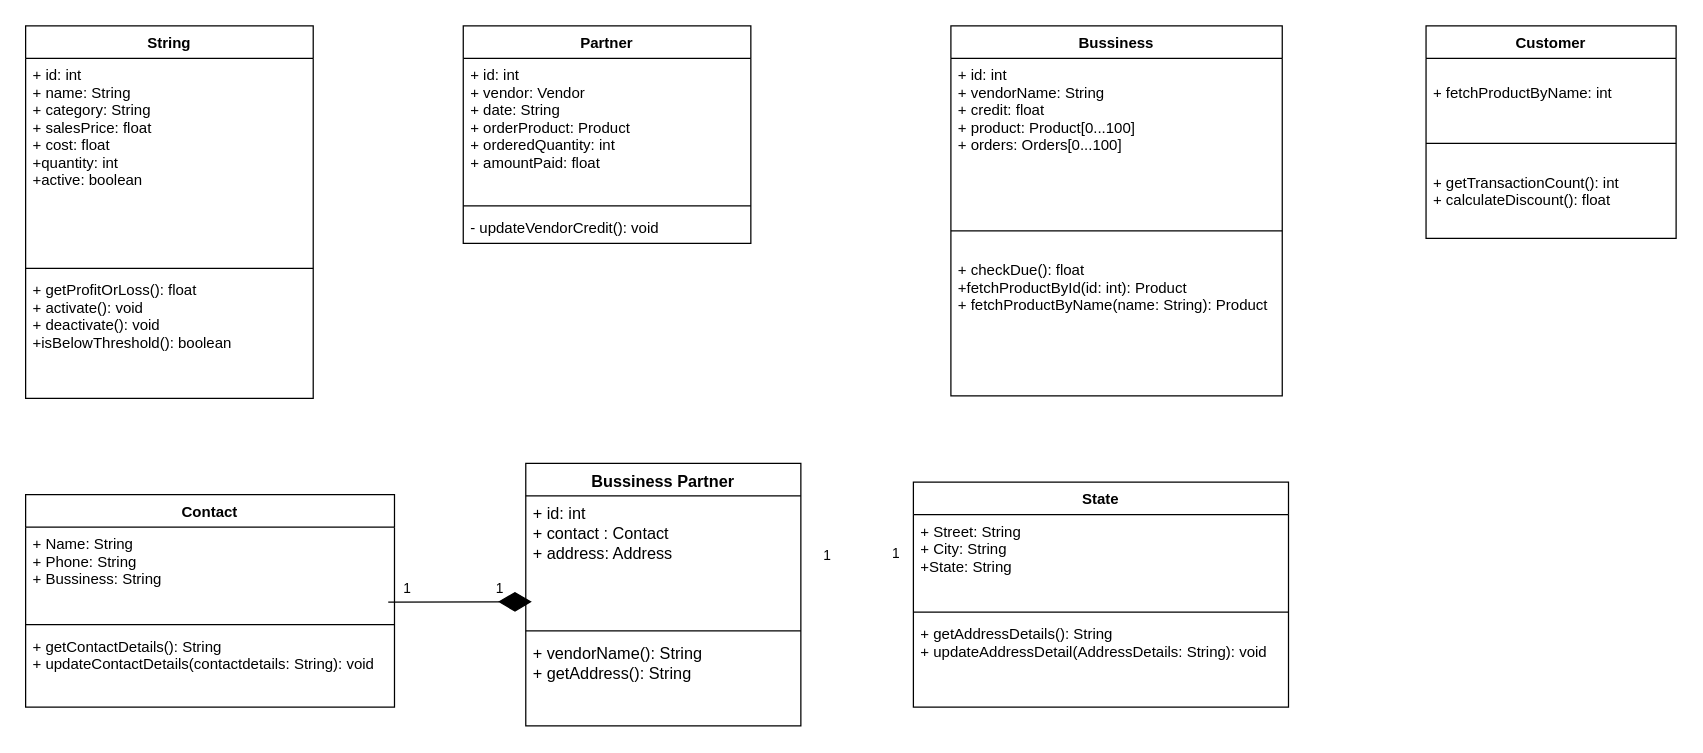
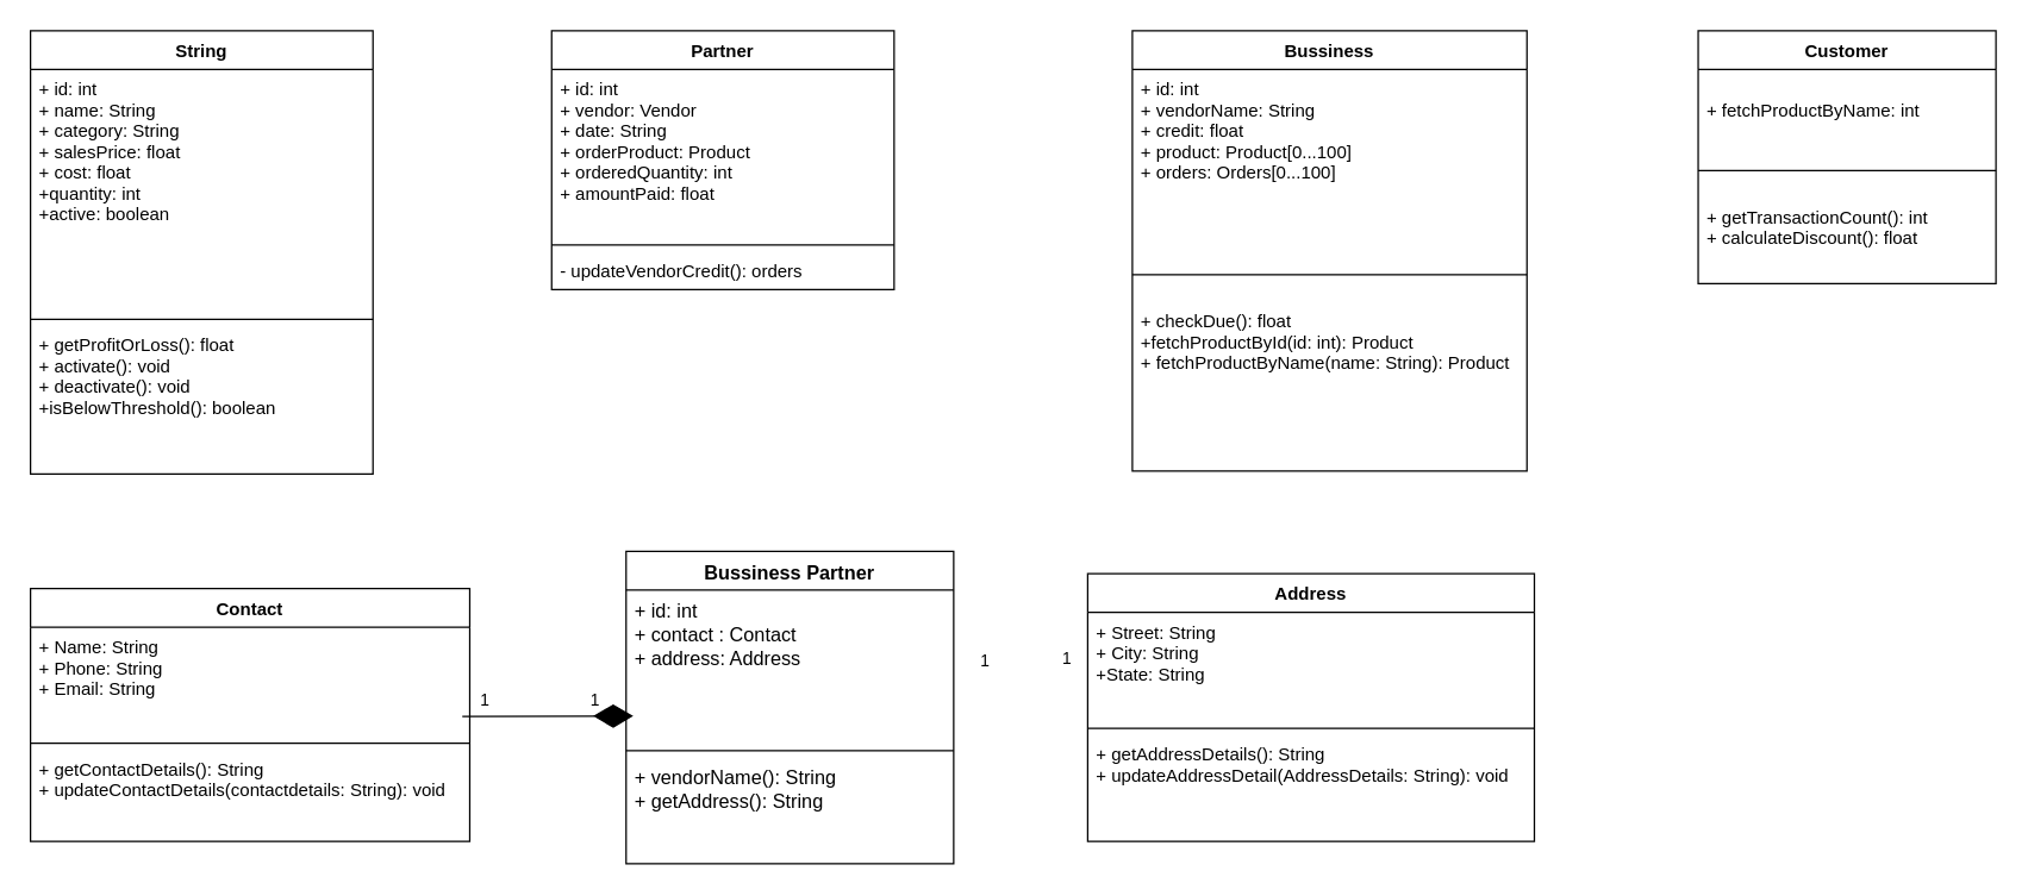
- <mxCell id="9" value="- updateVendorCredit(): void" style="text;strokeColor=none;fillColor=none;align=left;verticalAlign=top;spacingLeft=4;spacingRight=4;overflow=hidden;rotatable=0;points=[[0,0.5],[1,0.5]];portConstraint=eastwest;" parent="6" vertex="1"><mxGeometry y="148" width="230" height="26" as="geometry" /></mxCell>
+ <mxCell id="9" value="- updateVendorCredit(): orders" style="text;strokeColor=none;fillColor=none;align=left;verticalAlign=top;spacingLeft=4;spacingRight=4;overflow=hidden;rotatable=0;points=[[0,0.5],[1,0.5]];portConstraint=eastwest;" parent="6" vertex="1"><mxGeometry y="148" width="230" height="26" as="geometry" /></mxCell>
- <mxCell id="22" value="State" style="swimlane;fontStyle=1;align=center;verticalAlign=top;childLayout=stackLayout;horizontal=1;startSize=26;horizontalStack=0;resizeParent=1;resizeParentMax=0;resizeLast=0;collapsible=1;marginBottom=0;" vertex="1" parent="1"><mxGeometry x="730" y="385" width="300" height="180" as="geometry" /></mxCell>
+ <mxCell id="22" value="Address" style="swimlane;fontStyle=1;align=center;verticalAlign=top;childLayout=stackLayout;horizontal=1;startSize=26;horizontalStack=0;resizeParent=1;resizeParentMax=0;resizeLast=0;collapsible=1;marginBottom=0;" vertex="1" parent="1"><mxGeometry x="730" y="385" width="300" height="180" as="geometry" /></mxCell>
- <mxCell id="27" value="+ Name: String&#10;+ Phone: String&#10;+ Bussiness: String" style="text;strokeColor=none;fillColor=none;align=left;verticalAlign=top;spacingLeft=4;spacingRight=4;overflow=hidden;rotatable=0;points=[[0,0.5],[1,0.5]];portConstraint=eastwest;" vertex="1" parent="26"><mxGeometry y="26" width="295" height="74" as="geometry" /></mxCell>
+ <mxCell id="27" value="+ Name: String&#10;+ Phone: String&#10;+ Email: String" style="text;strokeColor=none;fillColor=none;align=left;verticalAlign=top;spacingLeft=4;spacingRight=4;overflow=hidden;rotatable=0;points=[[0,0.5],[1,0.5]];portConstraint=eastwest;" vertex="1" parent="26"><mxGeometry y="26" width="295" height="74" as="geometry" /></mxCell>
